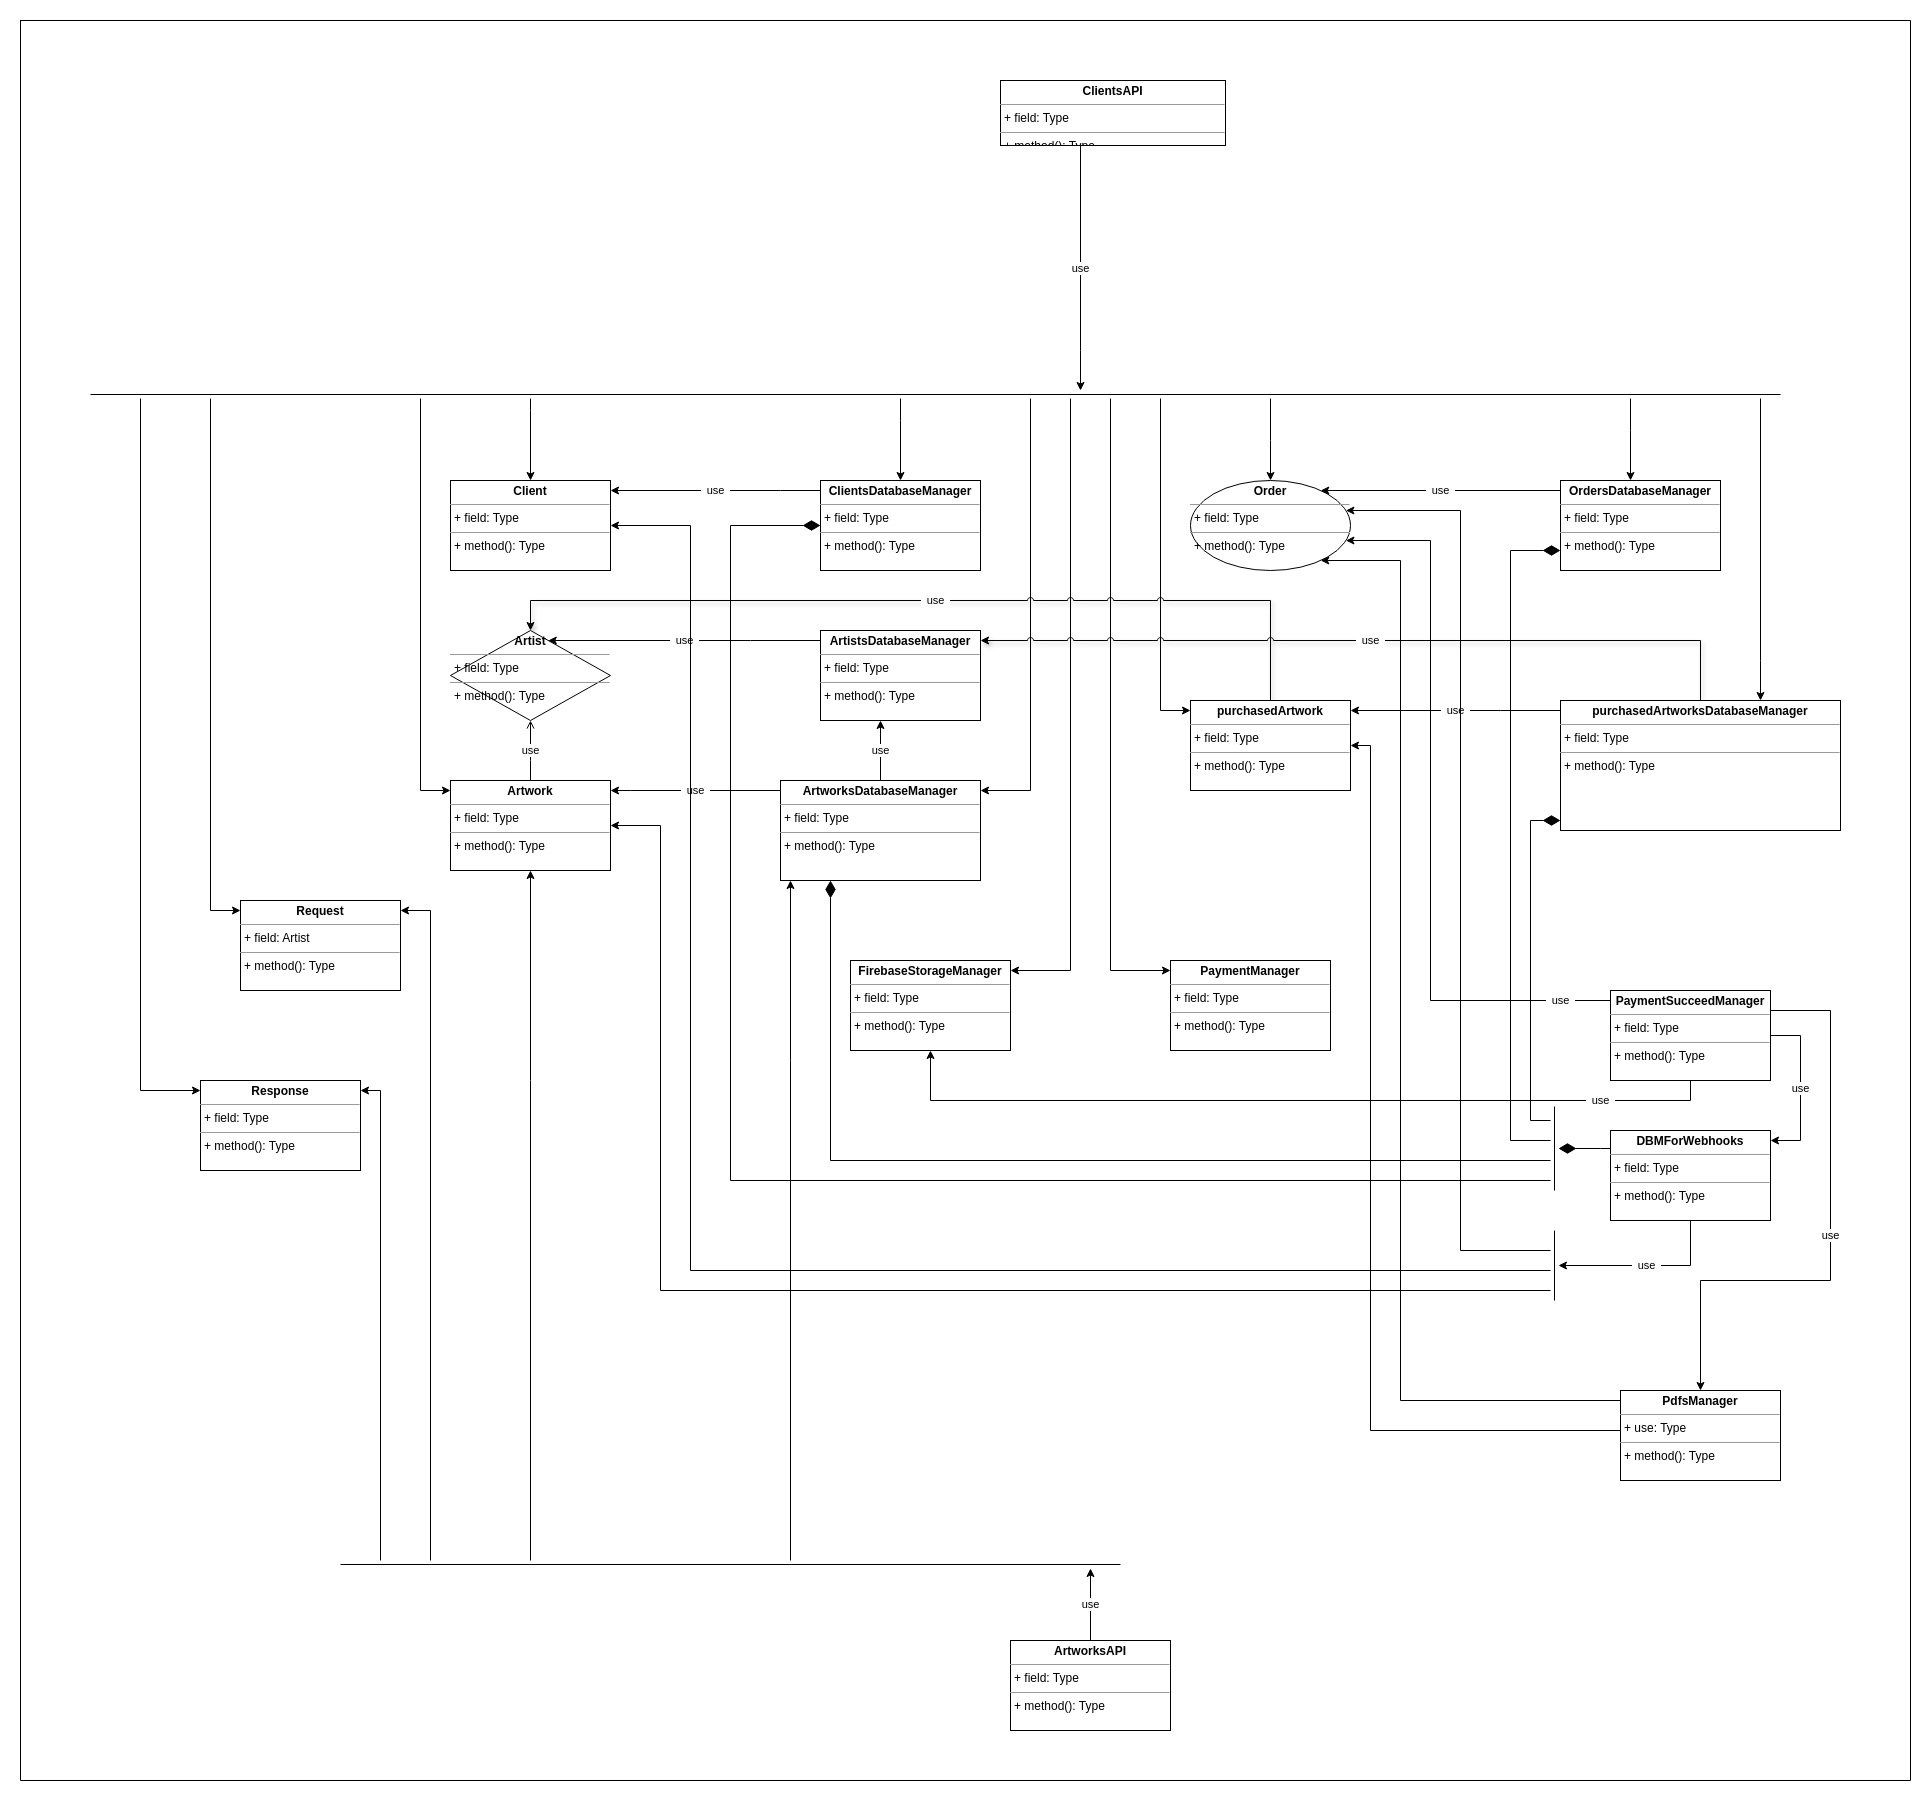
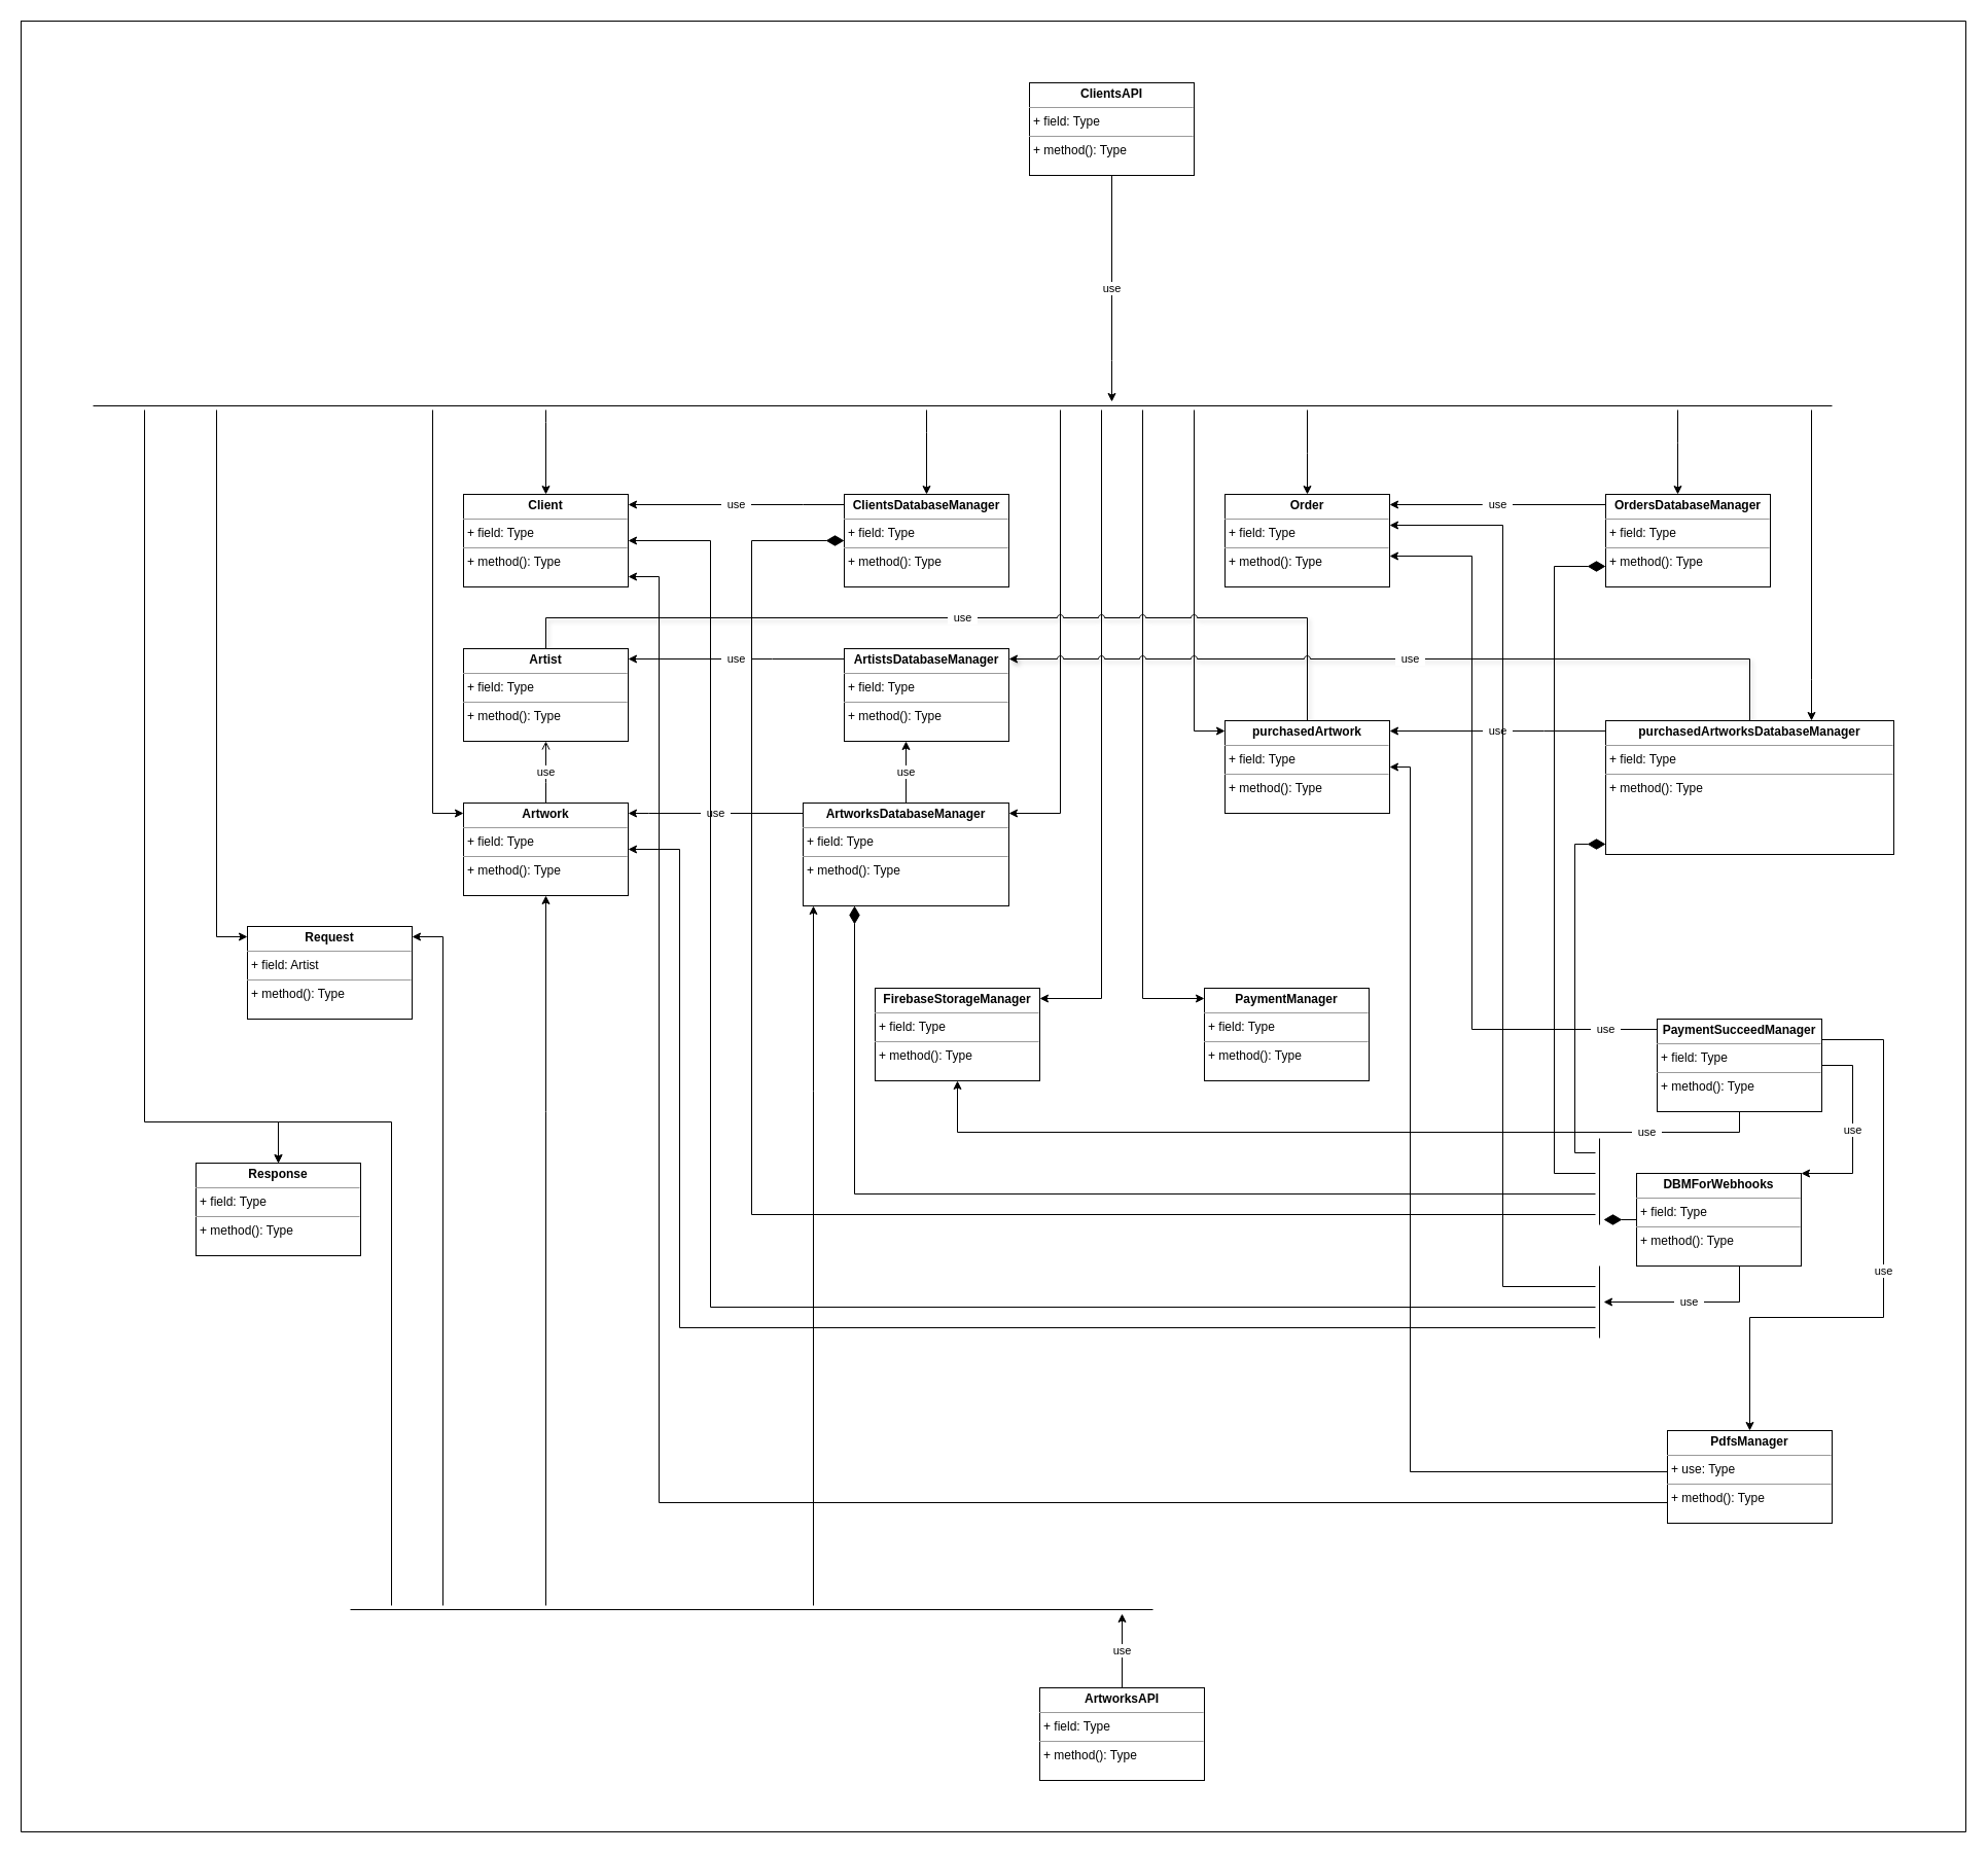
- <mxCell id="16" value="&lt;p style=&quot;margin: 0px ; margin-top: 4px ; text-align: center&quot;&gt;&lt;b&gt;ClientsAPI&lt;/b&gt;&lt;/p&gt;&lt;hr size=&quot;1&quot;&gt;&lt;p style=&quot;margin: 0px ; margin-left: 4px&quot;&gt;+ field: Type&lt;/p&gt;&lt;hr size=&quot;1&quot;&gt;&lt;p style=&quot;margin: 0px ; margin-left: 4px&quot;&gt;+ method(): Type&lt;/p&gt;" style="verticalAlign=top;align=left;overflow=fill;fontSize=12;fontFamily=Helvetica;html=1;" parent="1" vertex="1"><mxGeometry x="1000" y="80" width="225" height="65" as="geometry" /></mxCell>
+ <mxCell id="16" value="&lt;p style=&quot;margin: 0px ; margin-top: 4px ; text-align: center&quot;&gt;&lt;b&gt;ClientsAPI&lt;/b&gt;&lt;/p&gt;&lt;hr size=&quot;1&quot;&gt;&lt;p style=&quot;margin: 0px ; margin-left: 4px&quot;&gt;+ field: Type&lt;/p&gt;&lt;hr size=&quot;1&quot;&gt;&lt;p style=&quot;margin: 0px ; margin-left: 4px&quot;&gt;+ method(): Type&lt;/p&gt;" style="verticalAlign=top;align=left;overflow=fill;fontSize=12;fontFamily=Helvetica;html=1;" parent="1" vertex="1"><mxGeometry x="1000" y="80" width="160" height="90" as="geometry" /></mxCell>
- <mxCell id="27" value="&lt;p style=&quot;margin: 0px ; margin-top: 4px ; text-align: center&quot;&gt;&lt;b&gt;Order&lt;/b&gt;&lt;/p&gt;&lt;hr size=&quot;1&quot;&gt;&lt;p style=&quot;margin: 0px ; margin-left: 4px&quot;&gt;+ field: Type&lt;/p&gt;&lt;hr size=&quot;1&quot;&gt;&lt;p style=&quot;margin: 0px ; margin-left: 4px&quot;&gt;+ method(): Type&lt;/p&gt;" style="ellipse;verticalAlign=top;align=left;overflow=fill;fontSize=12;fontFamily=Helvetica;html=1;" parent="1" vertex="1"><mxGeometry x="1190" y="480" width="160" height="90" as="geometry" /></mxCell>
+ <mxCell id="27" value="&lt;p style=&quot;margin: 0px ; margin-top: 4px ; text-align: center&quot;&gt;&lt;b&gt;Order&lt;/b&gt;&lt;/p&gt;&lt;hr size=&quot;1&quot;&gt;&lt;p style=&quot;margin: 0px ; margin-left: 4px&quot;&gt;+ field: Type&lt;/p&gt;&lt;hr size=&quot;1&quot;&gt;&lt;p style=&quot;margin: 0px ; margin-left: 4px&quot;&gt;+ method(): Type&lt;/p&gt;" style="verticalAlign=top;align=left;overflow=fill;fontSize=12;fontFamily=Helvetica;html=1;" parent="1" vertex="1"><mxGeometry x="1190" y="480" width="160" height="90" as="geometry" /></mxCell>
- <mxCell id="35" value="&amp;nbsp; use&amp;nbsp;&amp;nbsp;" style="edgeStyle=orthogonalEdgeStyle;rounded=0;orthogonalLoop=1;jettySize=auto;html=1;shadow=1;jumpStyle=arc;" parent="1" source="36" target="47" edge="1"><mxGeometry relative="1" as="geometry"><Array as="points"><mxPoint x="1270" y="600" /><mxPoint x="530" y="600" /></Array></mxGeometry></mxCell>
+ <mxCell id="35" value="&amp;nbsp; use&amp;nbsp;&amp;nbsp;" style="edgeStyle=orthogonalEdgeStyle;rounded=0;orthogonalLoop=1;jettySize=auto;html=1;shadow=1;jumpStyle=arc;endArrow=none;" parent="1" source="36" target="47" edge="1"><mxGeometry relative="1" as="geometry"><Array as="points"><mxPoint x="1270" y="600" /><mxPoint x="530" y="600" /></Array></mxGeometry></mxCell>
- <mxCell id="47" value="&lt;p style=&quot;margin: 0px ; margin-top: 4px ; text-align: center&quot;&gt;&lt;b&gt;Artist&lt;/b&gt;&lt;/p&gt;&lt;hr size=&quot;1&quot;&gt;&lt;p style=&quot;margin: 0px ; margin-left: 4px&quot;&gt;+ field: Type&lt;/p&gt;&lt;hr size=&quot;1&quot;&gt;&lt;p style=&quot;margin: 0px ; margin-left: 4px&quot;&gt;+ method(): Type&lt;/p&gt;" style="rhombus;verticalAlign=top;align=left;overflow=fill;fontSize=12;fontFamily=Helvetica;html=1;" parent="1" vertex="1"><mxGeometry x="450" y="630" width="160" height="90" as="geometry" /></mxCell>
+ <mxCell id="47" value="&lt;p style=&quot;margin: 0px ; margin-top: 4px ; text-align: center&quot;&gt;&lt;b&gt;Artist&lt;/b&gt;&lt;/p&gt;&lt;hr size=&quot;1&quot;&gt;&lt;p style=&quot;margin: 0px ; margin-left: 4px&quot;&gt;+ field: Type&lt;/p&gt;&lt;hr size=&quot;1&quot;&gt;&lt;p style=&quot;margin: 0px ; margin-left: 4px&quot;&gt;+ method(): Type&lt;/p&gt;" style="verticalAlign=top;align=left;overflow=fill;fontSize=12;fontFamily=Helvetica;html=1;" parent="1" vertex="1"><mxGeometry x="450" y="630" width="160" height="90" as="geometry" /></mxCell>
- <mxCell id="66" style="edgeStyle=orthogonalEdgeStyle;rounded=0;orthogonalLoop=1;jettySize=auto;html=1;endArrow=classic;endFill=1;startSize=22;endSize=6;" edge="1" parent="1" source="68" target="27"><mxGeometry relative="1" as="geometry"><Array as="points"><mxPoint x="1400" y="1400" /><mxPoint x="1400" y="560" /></Array></mxGeometry></mxCell>
- <mxCell id="26" value="&lt;p style=&quot;margin: 0px ; margin-top: 4px ; text-align: center&quot;&gt;&lt;b&gt;Response&lt;/b&gt;&lt;/p&gt;&lt;hr size=&quot;1&quot;&gt;&lt;p style=&quot;margin: 0px ; margin-left: 4px&quot;&gt;+ field: Type&lt;/p&gt;&lt;hr size=&quot;1&quot;&gt;&lt;p style=&quot;margin: 0px ; margin-left: 4px&quot;&gt;+ method(): Type&lt;/p&gt;" style="verticalAlign=top;align=left;overflow=fill;fontSize=12;fontFamily=Helvetica;html=1;" parent="1" vertex="1"><mxGeometry x="200" y="1080" width="160" height="90" as="geometry" /></mxCell>
+ <mxCell id="26" value="&lt;p style=&quot;margin: 0px ; margin-top: 4px ; text-align: center&quot;&gt;&lt;b&gt;Response&lt;/b&gt;&lt;/p&gt;&lt;hr size=&quot;1&quot;&gt;&lt;p style=&quot;margin: 0px ; margin-left: 4px&quot;&gt;+ field: Type&lt;/p&gt;&lt;hr size=&quot;1&quot;&gt;&lt;p style=&quot;margin: 0px ; margin-left: 4px&quot;&gt;+ method(): Type&lt;/p&gt;" style="verticalAlign=top;align=left;overflow=fill;fontSize=12;fontFamily=Helvetica;html=1;" parent="1" vertex="1"><mxGeometry x="190" y="1130" width="160" height="90" as="geometry" /></mxCell>
- <mxCell id="64" value="&lt;p style=&quot;margin: 0px ; margin-top: 4px ; text-align: center&quot;&gt;&lt;b&gt;DBMForWebhooks&lt;/b&gt;&lt;/p&gt;&lt;hr size=&quot;1&quot;&gt;&lt;p style=&quot;margin: 0px ; margin-left: 4px&quot;&gt;+ field: Type&lt;/p&gt;&lt;hr size=&quot;1&quot;&gt;&lt;p style=&quot;margin: 0px ; margin-left: 4px&quot;&gt;+ method(): Type&lt;/p&gt;" style="verticalAlign=top;align=left;overflow=fill;fontSize=12;fontFamily=Helvetica;html=1;" parent="1" vertex="1"><mxGeometry x="1610" y="1130" width="160" height="90" as="geometry" /></mxCell>
+ <mxCell id="64" value="&lt;p style=&quot;margin: 0px ; margin-top: 4px ; text-align: center&quot;&gt;&lt;b&gt;DBMForWebhooks&lt;/b&gt;&lt;/p&gt;&lt;hr size=&quot;1&quot;&gt;&lt;p style=&quot;margin: 0px ; margin-left: 4px&quot;&gt;+ field: Type&lt;/p&gt;&lt;hr size=&quot;1&quot;&gt;&lt;p style=&quot;margin: 0px ; margin-left: 4px&quot;&gt;+ method(): Type&lt;/p&gt;" style="verticalAlign=top;align=left;overflow=fill;fontSize=12;fontFamily=Helvetica;html=1;" parent="1" vertex="1"><mxGeometry x="1590" y="1140" width="160" height="90" as="geometry" /></mxCell>
+ <mxCell id="65" style="edgeStyle=orthogonalEdgeStyle;rounded=0;orthogonalLoop=1;jettySize=auto;html=1;endArrow=classic;endFill=1;startSize=22;endSize=6;" edge="1" parent="1" source="68" target="2"><mxGeometry relative="1" as="geometry"><Array as="points"><mxPoint x="640" y="1460" /><mxPoint x="640" y="560" /></Array></mxGeometry></mxCell>
